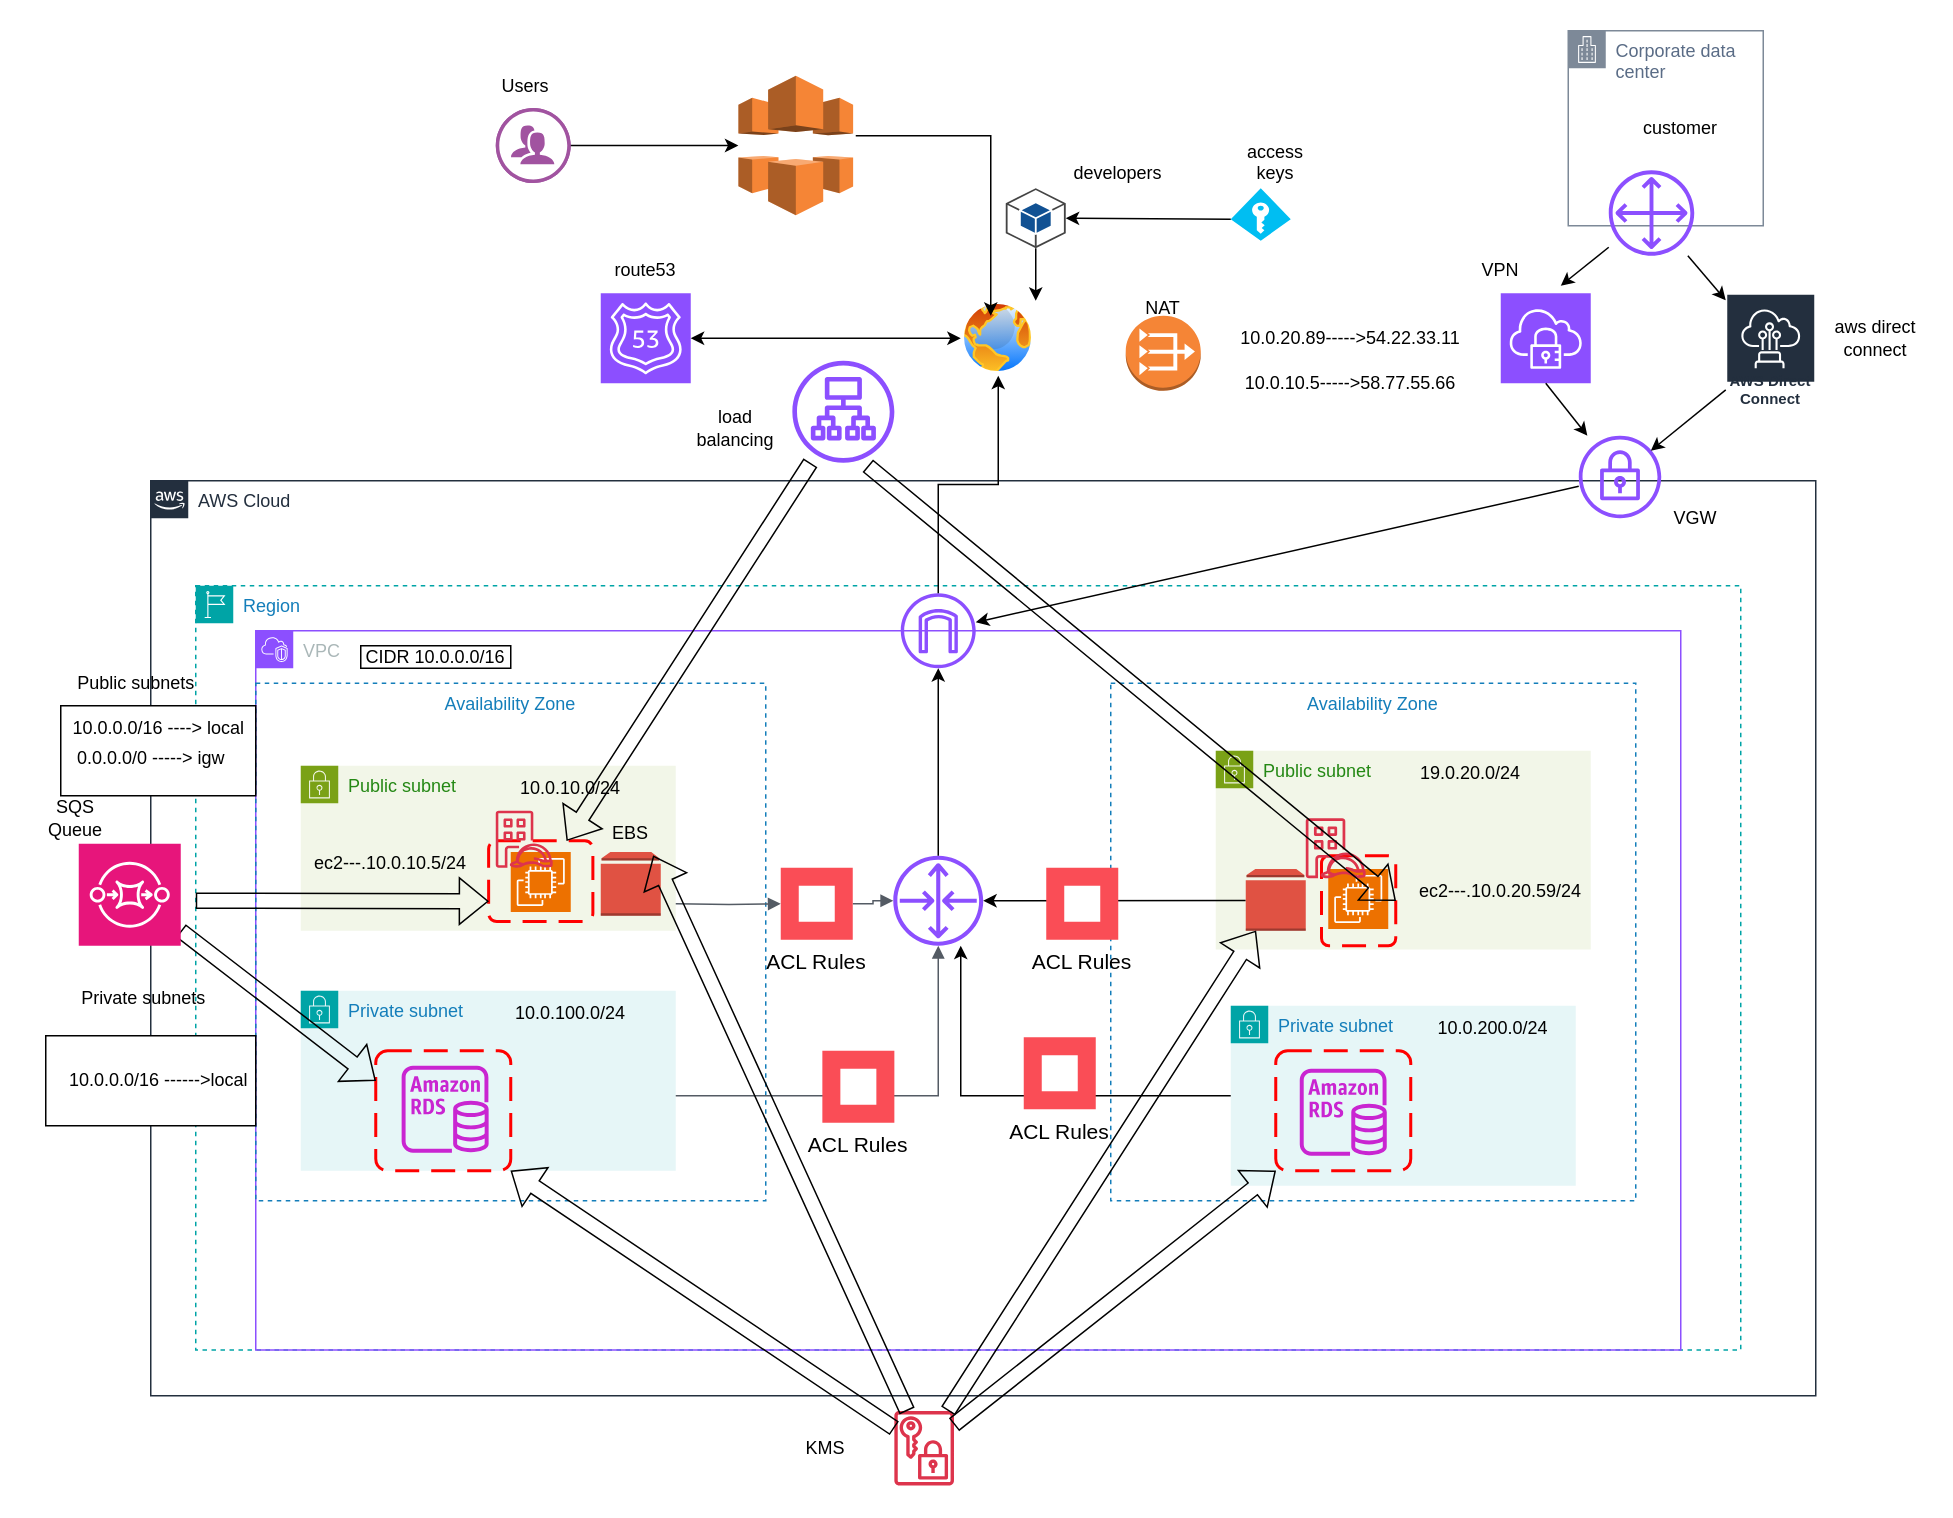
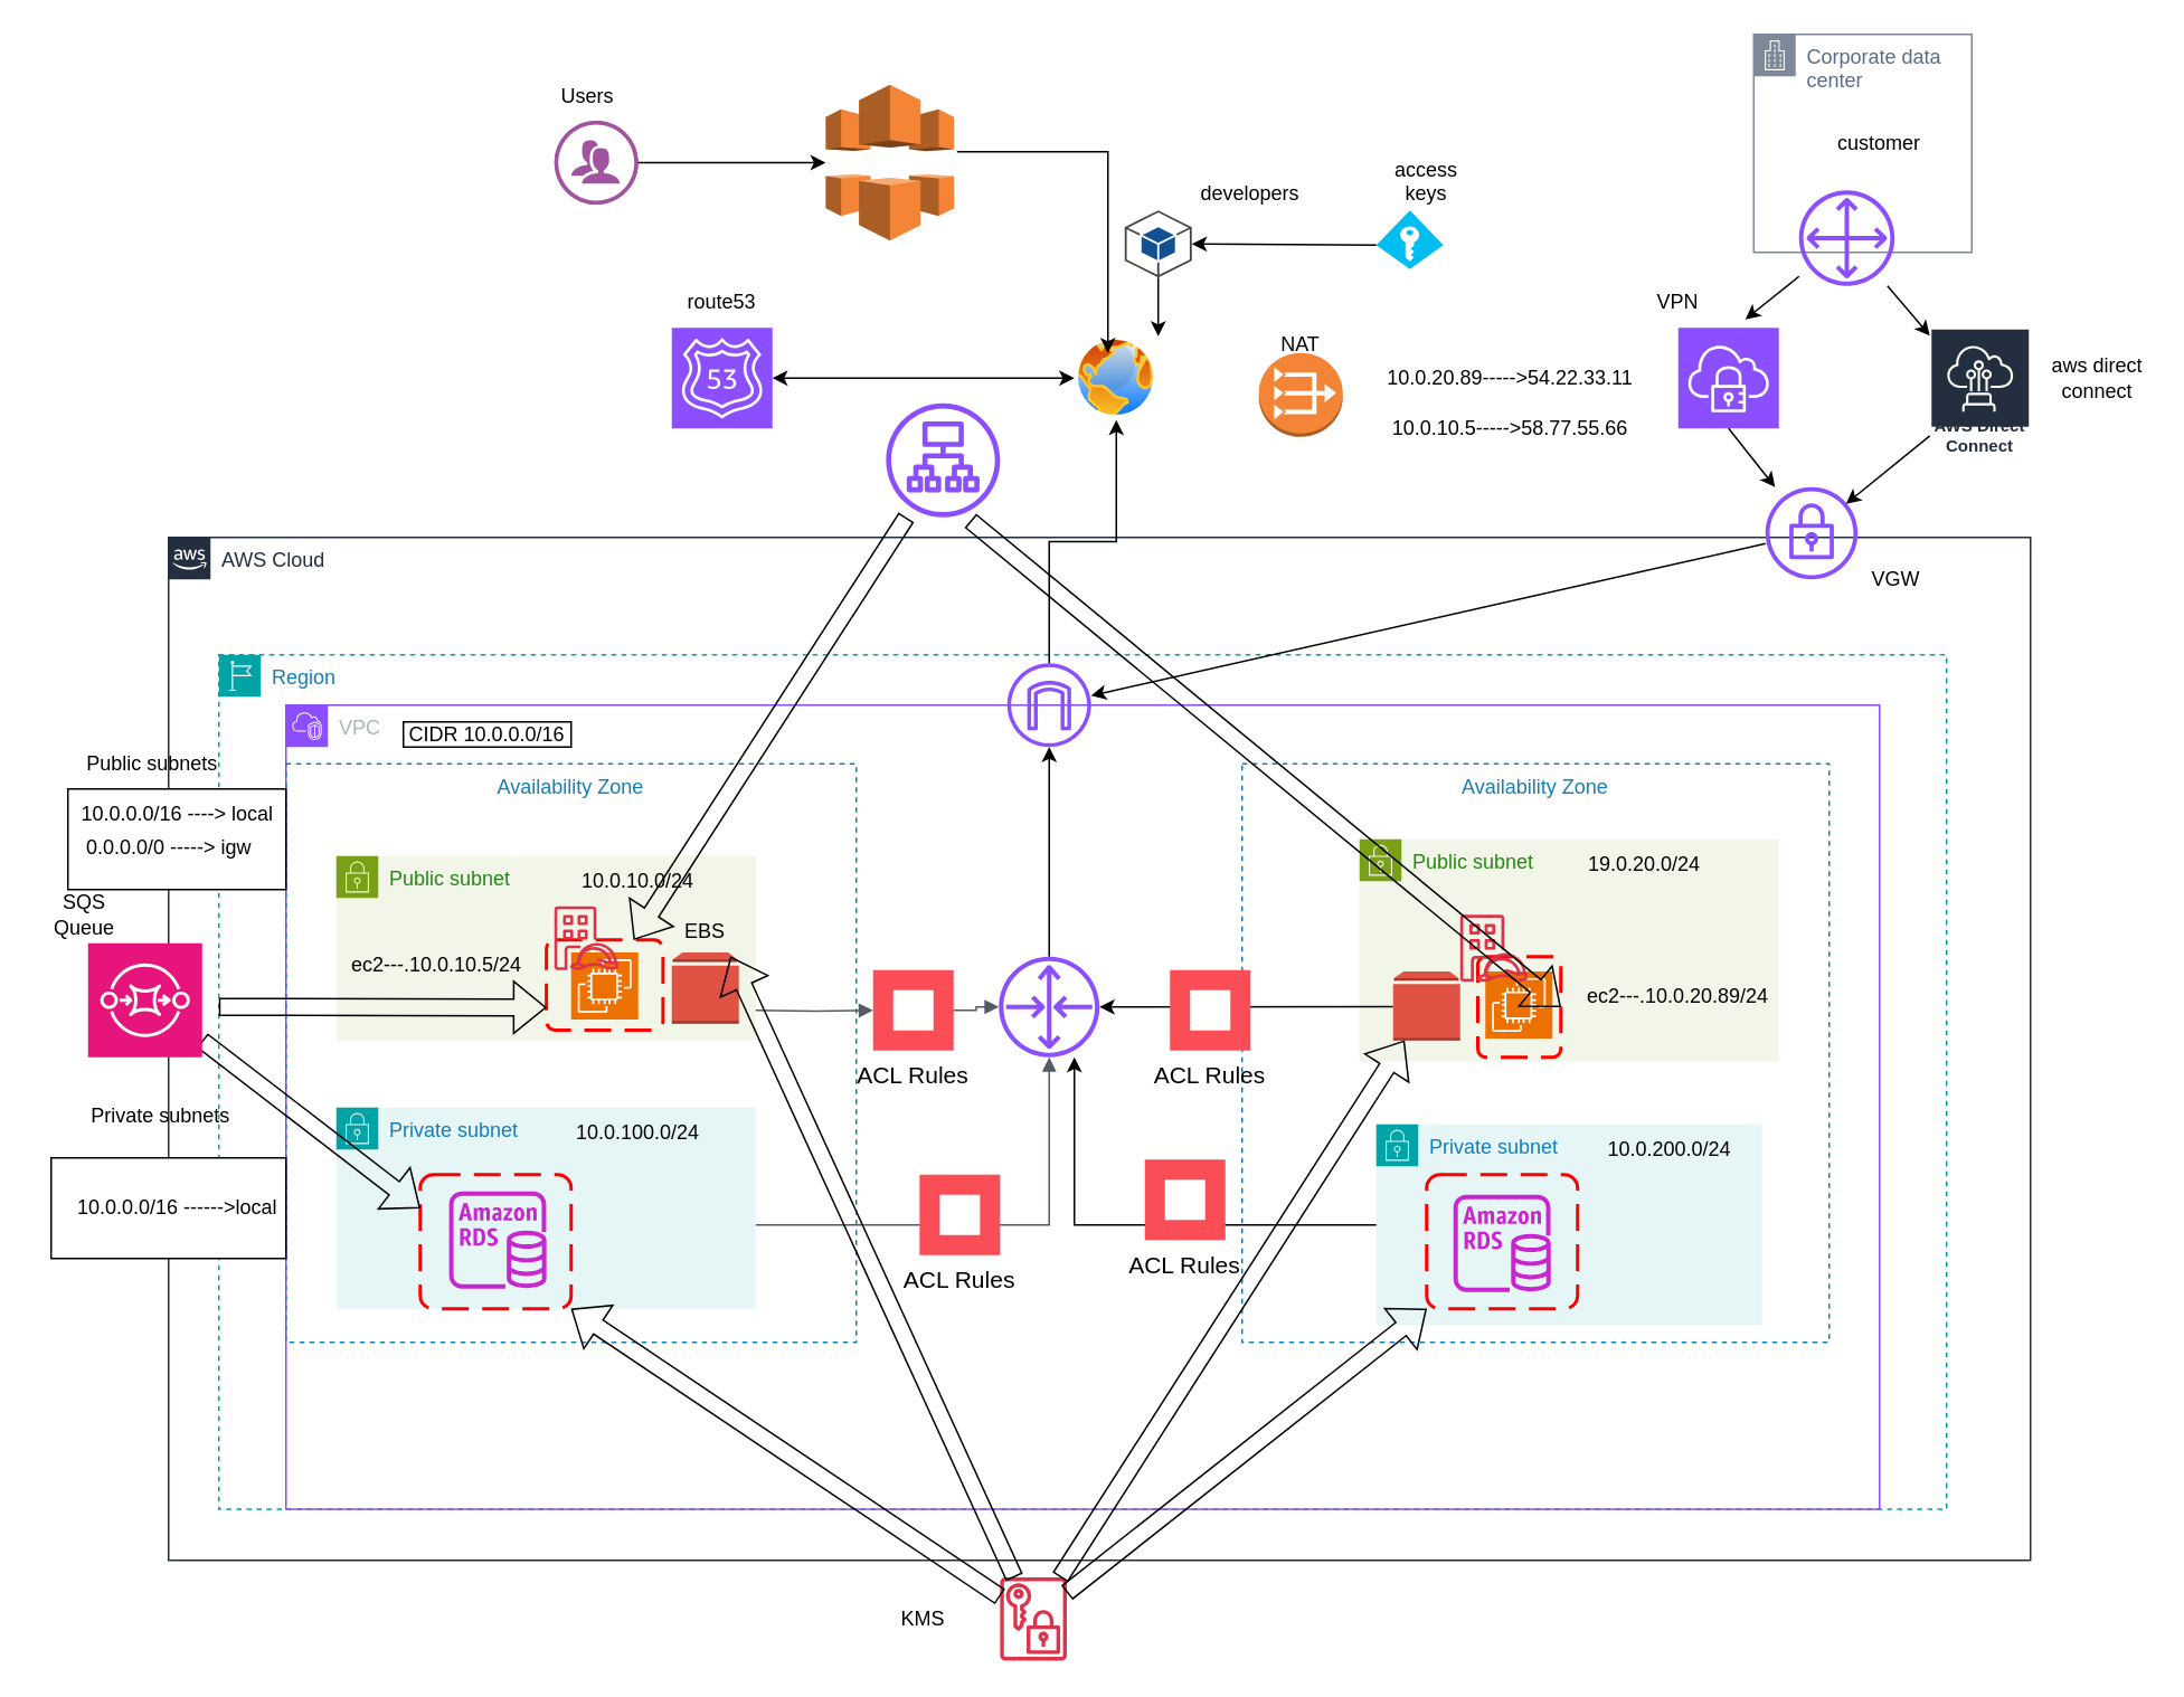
- <mxCell id="91" value="load balancing" style="text;html=1;whiteSpace=wrap;strokeColor=none;fillColor=none;align=center;verticalAlign=middle;rounded=0;" vertex="1" parent="1"><mxGeometry x="460" y="270" width="60" height="30" as="geometry" /></mxCell>
- <mxCell id="8" value="ec2---.10.0.20.59/24" style="text;html=1;whiteSpace=wrap;strokeColor=none;fillColor=none;align=center;verticalAlign=middle;rounded=0;" parent="7" vertex="1"><mxGeometry x="130" y="78.75" width="120" height="30" as="geometry" /></mxCell>
+ <mxCell id="8" value="ec2---.10.0.20.89/24" style="text;html=1;whiteSpace=wrap;strokeColor=none;fillColor=none;align=center;verticalAlign=middle;rounded=0;" parent="7" vertex="1"><mxGeometry x="130" y="78.75" width="120" height="30" as="geometry" /></mxCell>
